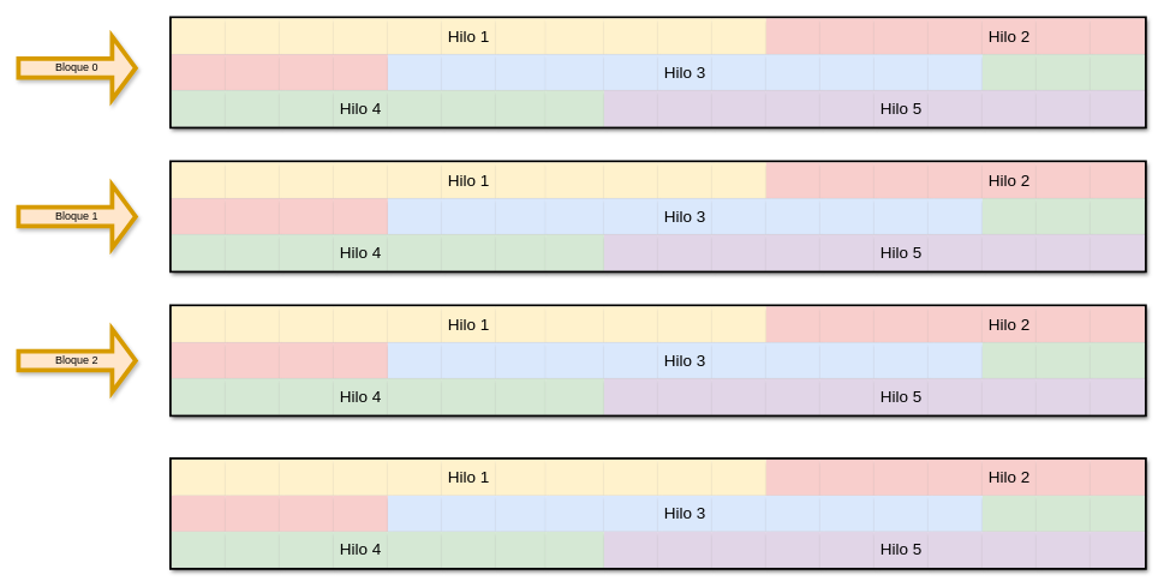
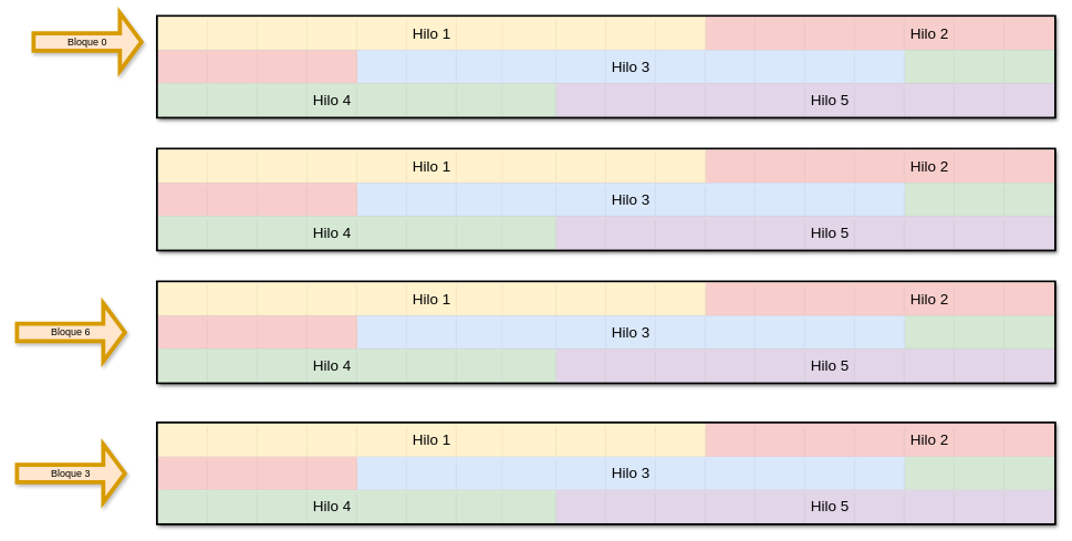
- <mxCell id="5" value="Bloque 0" style="shape=singleArrow;whiteSpace=wrap;html=1;shadow=1;sketch=0;fillColor=#ffe6cc;strokeColor=#d79b00;perimeterSpacing=0;strokeWidth=5;" parent="1" vertex="1"><mxGeometry x="20" y="40" width="130" height="70" as="geometry" /></mxCell>
+ <mxCell id="5" value="Bloque 0" style="shape=singleArrow;whiteSpace=wrap;html=1;shadow=1;sketch=0;fillColor=#ffe6cc;strokeColor=#d79b00;perimeterSpacing=0;strokeWidth=5;" parent="1" vertex="1"><mxGeometry x="40" y="15" width="130" height="70" as="geometry" /></mxCell>
- <mxCell id="4" value="Bloque 1" style="shape=singleArrow;whiteSpace=wrap;html=1;shadow=1;sketch=0;fillColor=#ffe6cc;strokeColor=#d79b00;perimeterSpacing=0;strokeWidth=5;" parent="1" vertex="1"><mxGeometry x="20" y="205" width="130" height="70" as="geometry" /></mxCell>
- <mxCell id="3" value="Bloque 2" style="shape=singleArrow;whiteSpace=wrap;html=1;shadow=1;sketch=0;fillColor=#ffe6cc;strokeColor=#d79b00;perimeterSpacing=0;strokeWidth=5;" parent="1" vertex="1"><mxGeometry x="20" y="365" width="130" height="70" as="geometry" /></mxCell>
+ <mxCell id="3" value="Bloque 6" style="shape=singleArrow;whiteSpace=wrap;html=1;shadow=1;sketch=0;fillColor=#ffe6cc;strokeColor=#d79b00;perimeterSpacing=0;strokeWidth=5;" parent="1" vertex="1"><mxGeometry x="20" y="365" width="130" height="70" as="geometry" /></mxCell>
+ <mxCell id="2" value="Bloque 3" style="shape=singleArrow;whiteSpace=wrap;html=1;shadow=1;sketch=0;fillColor=#ffe6cc;strokeColor=#d79b00;perimeterSpacing=0;strokeWidth=5;" parent="1" vertex="1"><mxGeometry x="20" y="535" width="130" height="70" as="geometry" /></mxCell>
